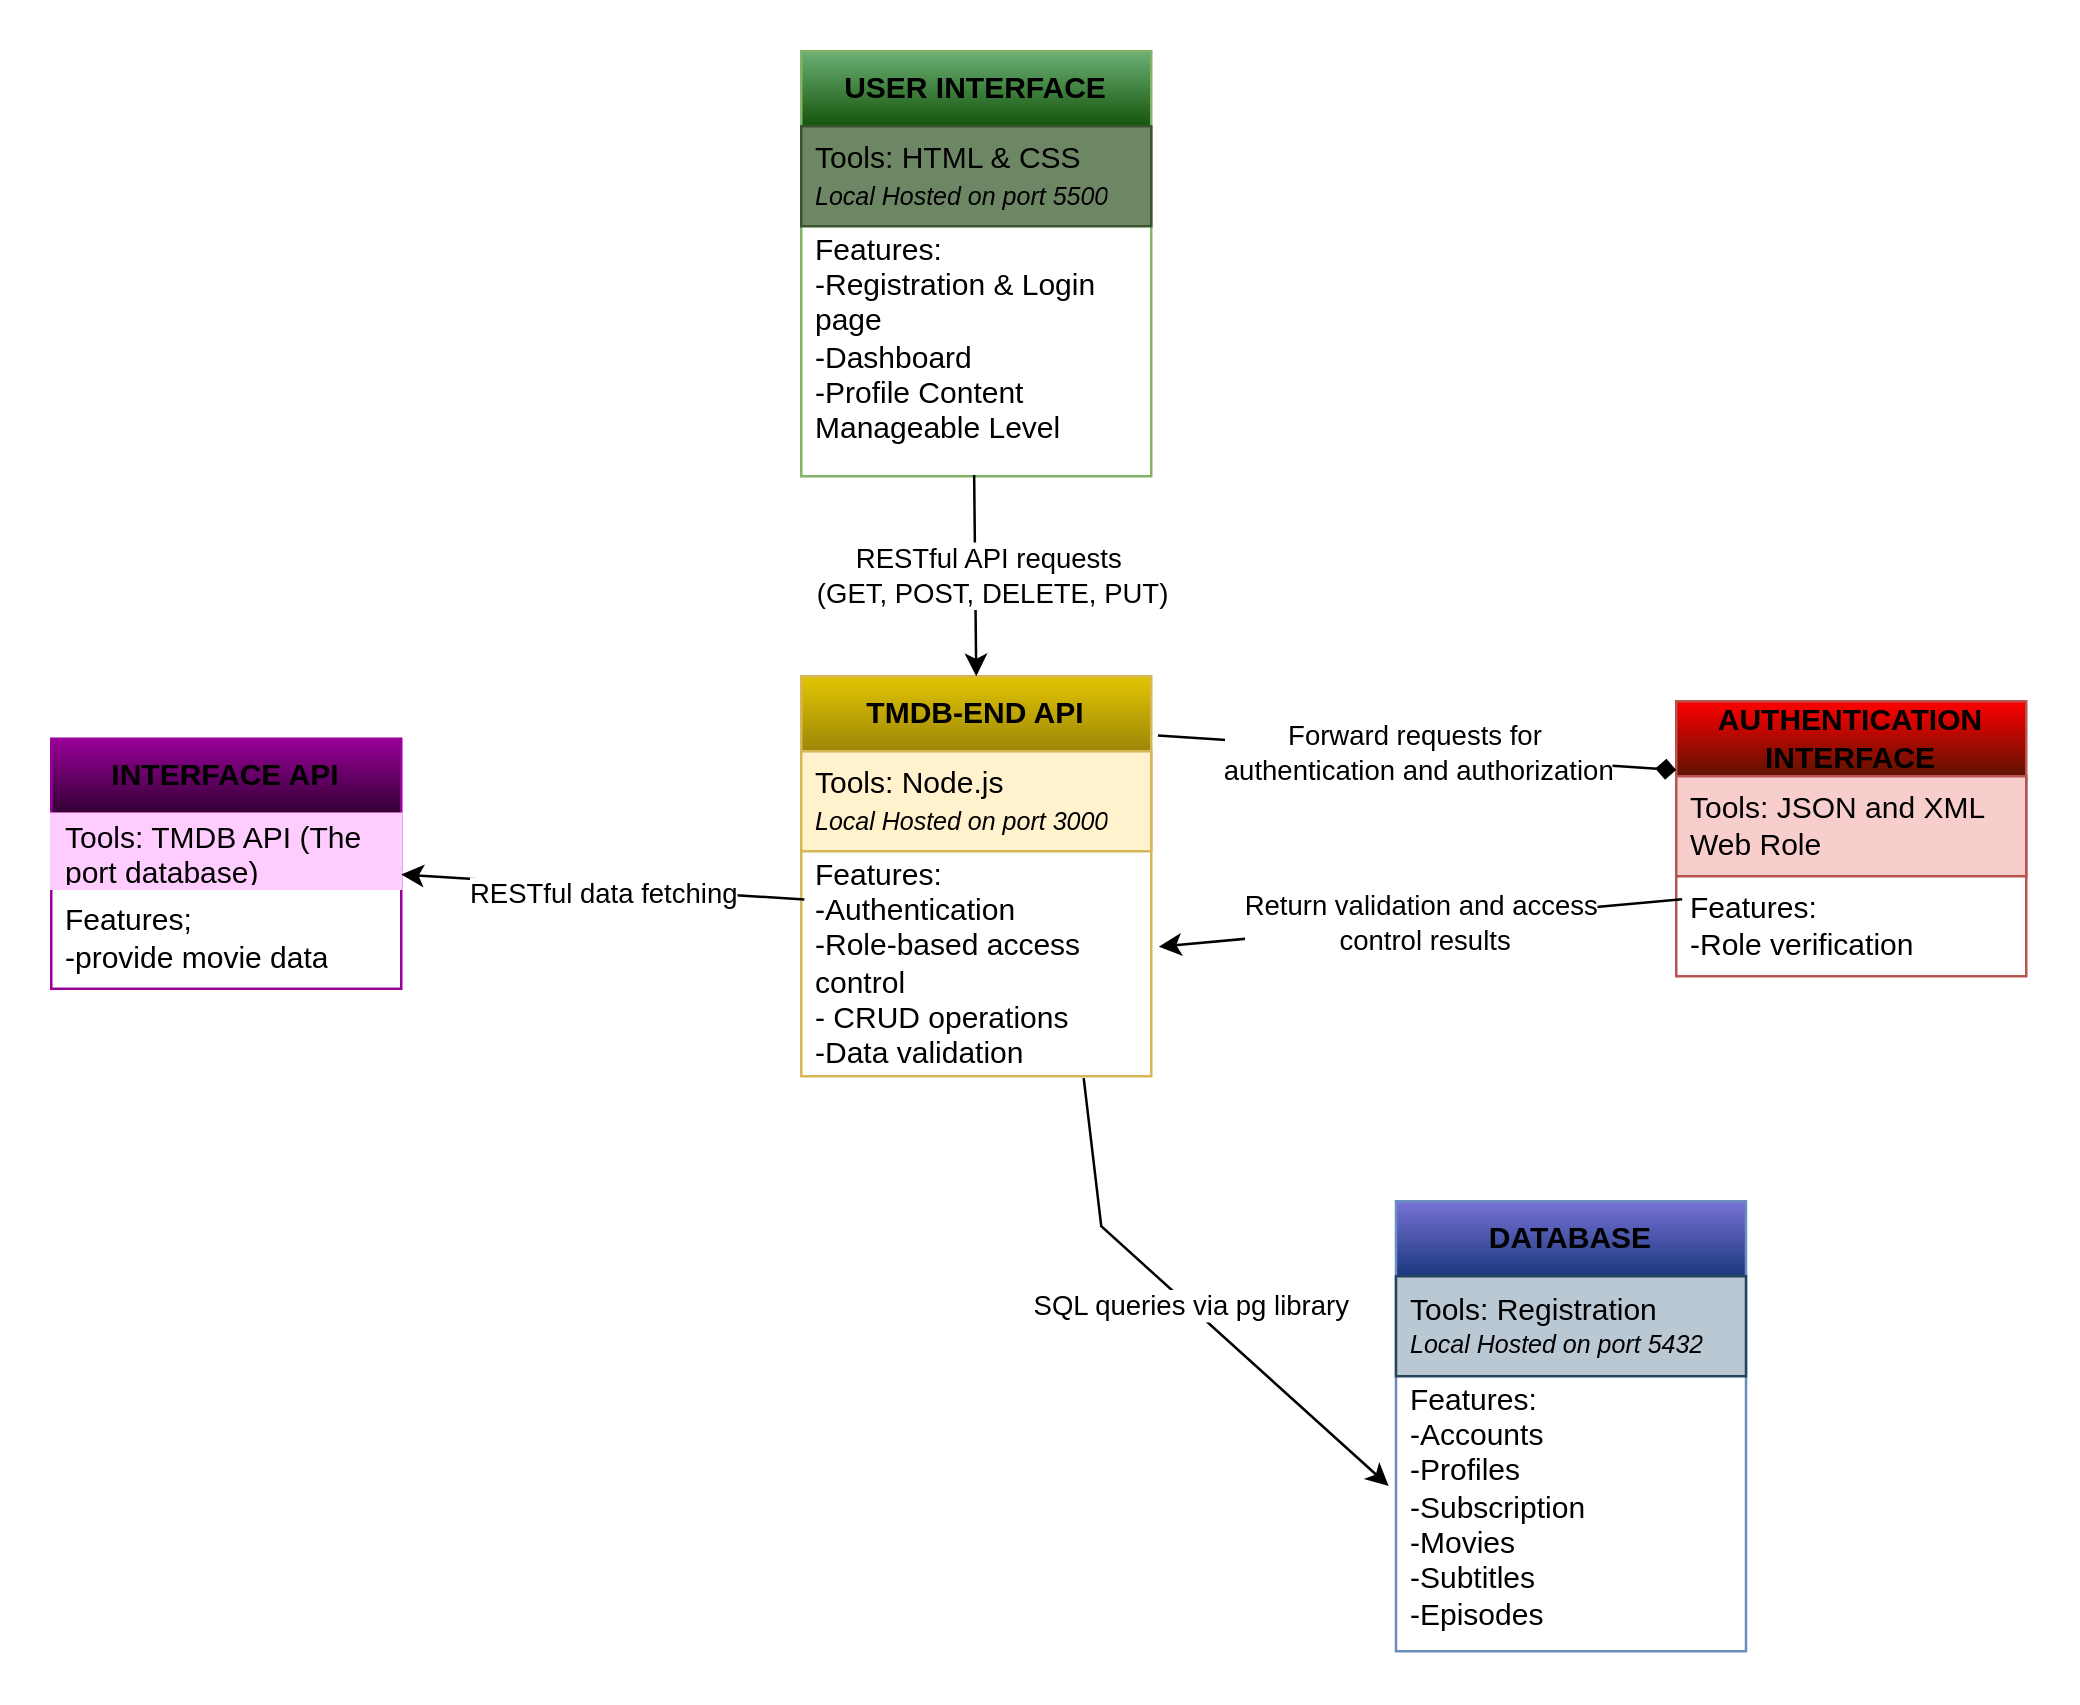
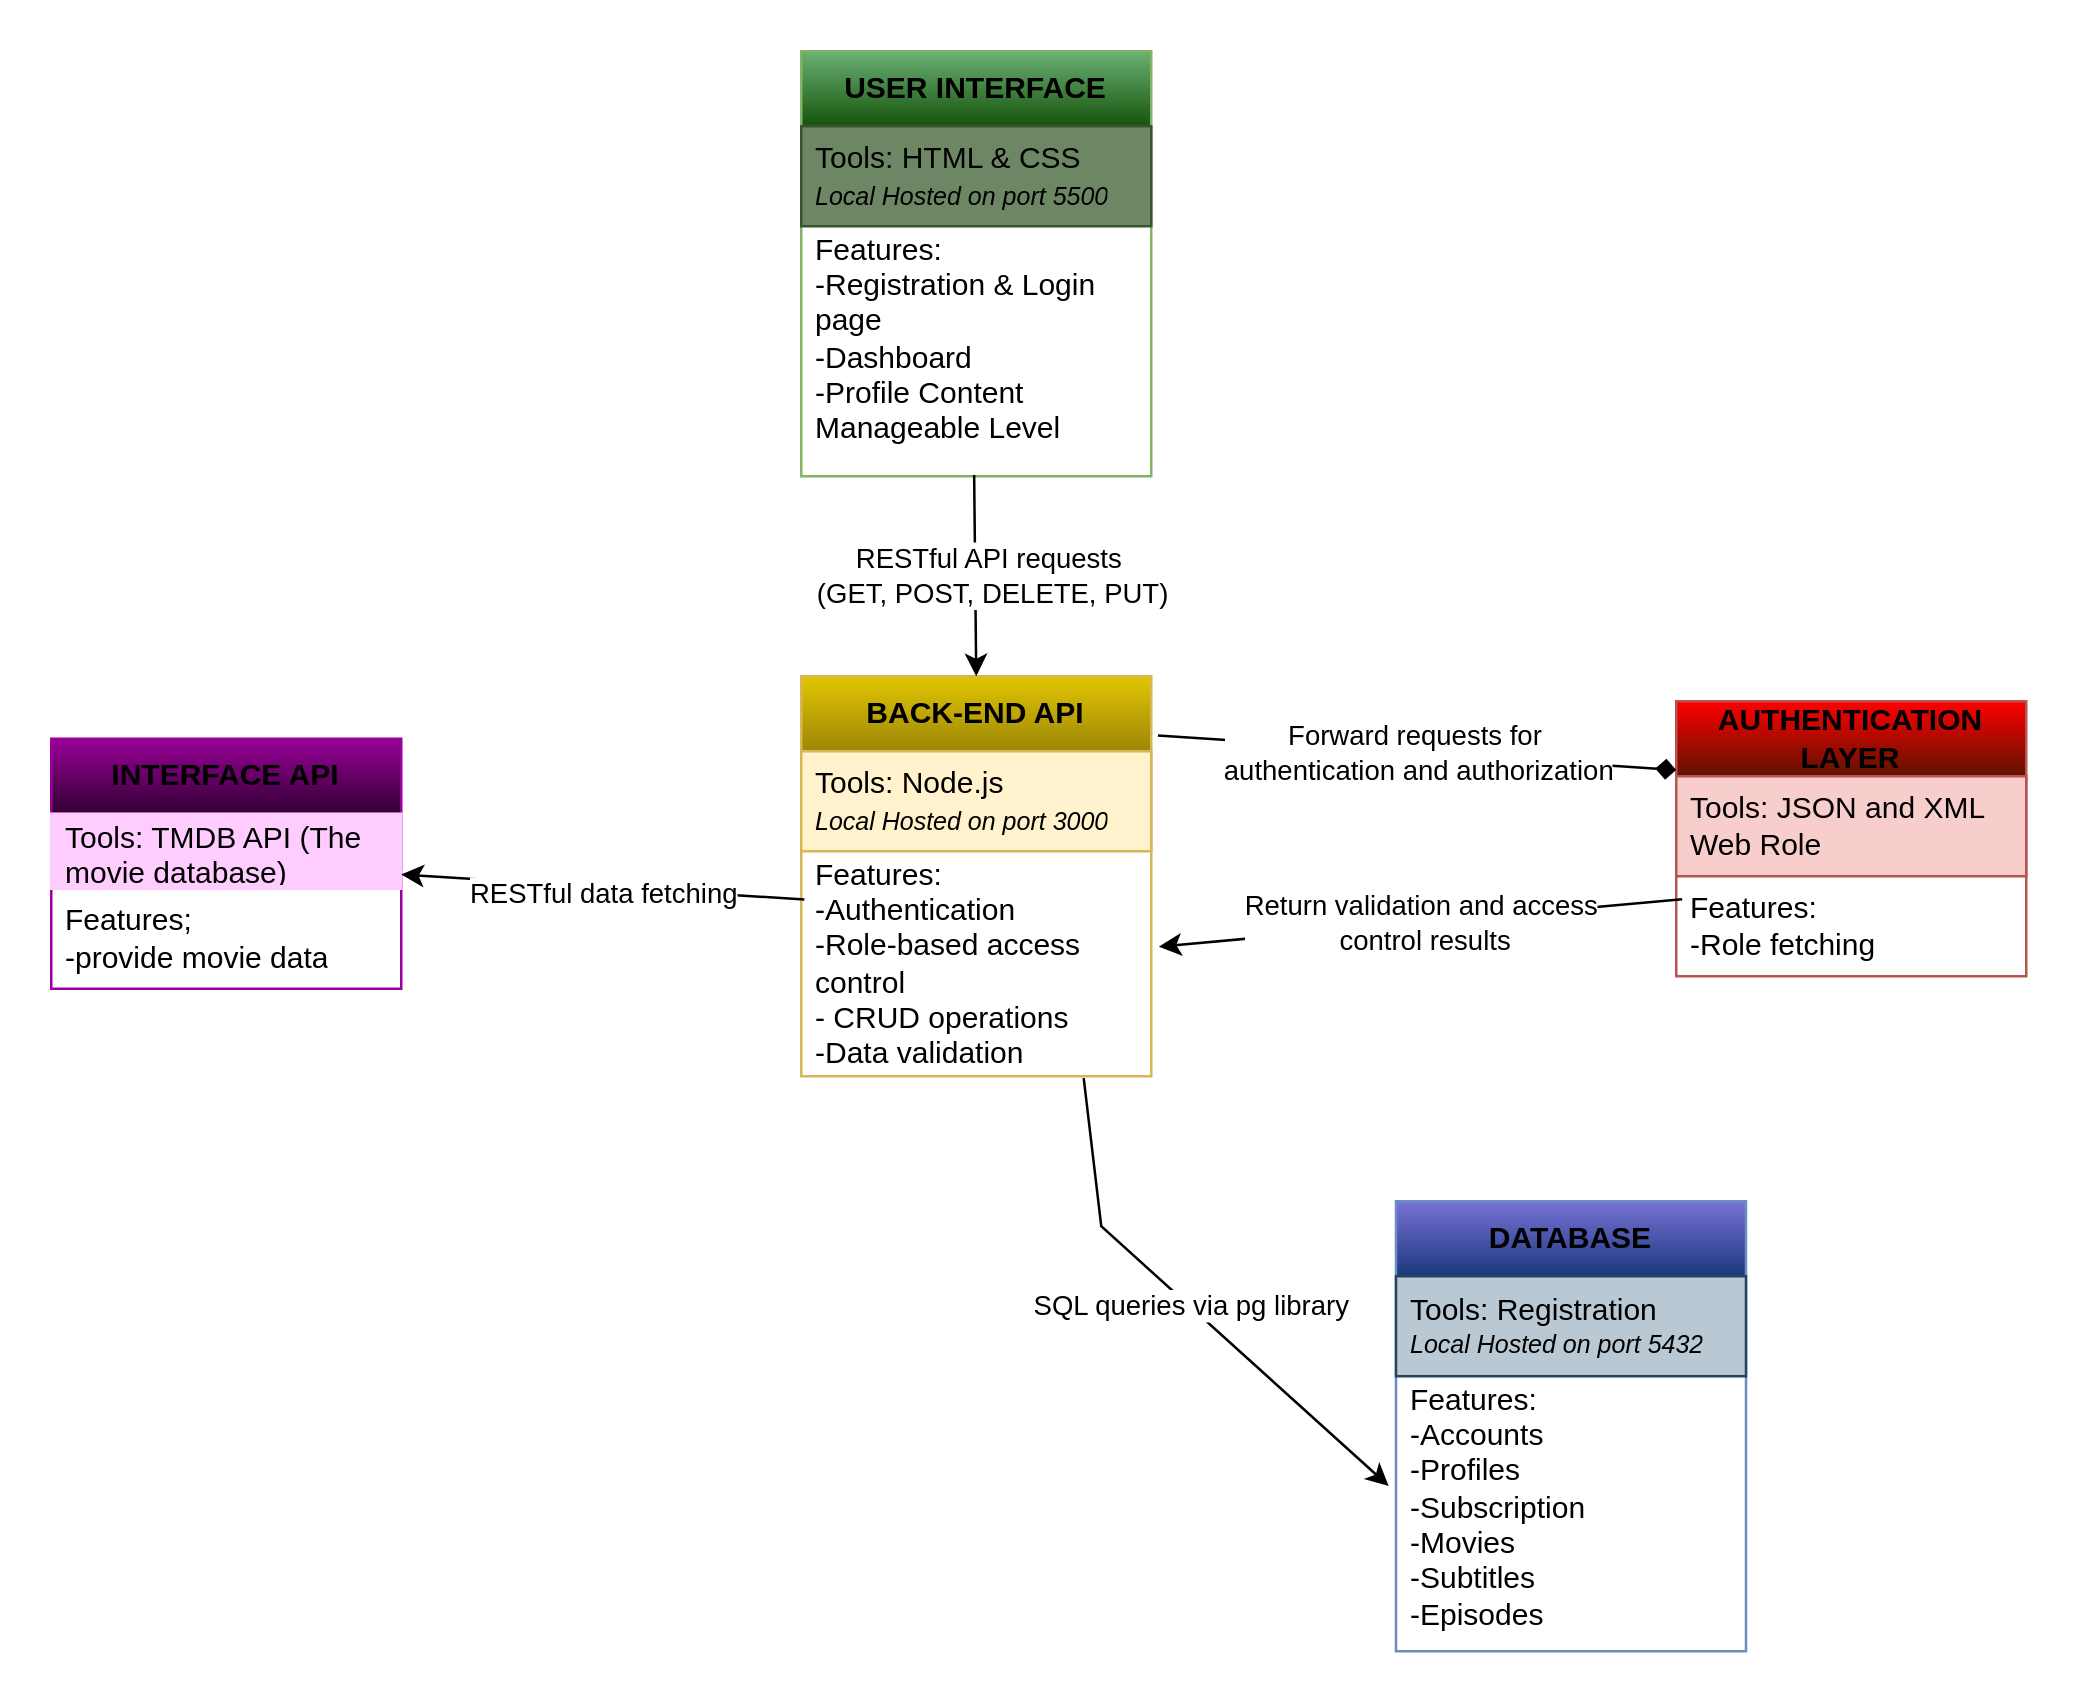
- <mxCell id="5" value="&lt;b&gt;TMDB-END API&lt;/b&gt;" style="swimlane;fontStyle=0;childLayout=stackLayout;horizontal=1;startSize=30;horizontalStack=0;resizeParent=1;resizeParentMax=0;resizeLast=0;collapsible=1;marginBottom=0;whiteSpace=wrap;html=1;fillColor=#E3C503;gradientColor=#9C8708;strokeColor=#d6b656;" parent="1" vertex="1"><mxGeometry x="320" y="270" width="140" height="160" as="geometry" /></mxCell>
+ <mxCell id="5" value="&lt;b&gt;BACK-END API&lt;/b&gt;" style="swimlane;fontStyle=0;childLayout=stackLayout;horizontal=1;startSize=30;horizontalStack=0;resizeParent=1;resizeParentMax=0;resizeLast=0;collapsible=1;marginBottom=0;whiteSpace=wrap;html=1;fillColor=#E3C503;gradientColor=#9C8708;strokeColor=#d6b656;" parent="1" vertex="1"><mxGeometry x="320" y="270" width="140" height="160" as="geometry" /></mxCell>
- <mxCell id="14" value="&lt;b&gt;AUTHENTICATION INTERFACE&lt;/b&gt;" style="swimlane;fontStyle=0;childLayout=stackLayout;horizontal=1;startSize=30;horizontalStack=0;resizeParent=1;resizeParentMax=0;resizeLast=0;collapsible=1;marginBottom=0;whiteSpace=wrap;html=1;fillColor=#FF0000;gradientColor=#5E1300;strokeColor=#b85450;" parent="1" vertex="1"><mxGeometry x="670" y="280" width="140" height="110" as="geometry" /></mxCell>
+ <mxCell id="14" value="&lt;b&gt;AUTHENTICATION LAYER&lt;/b&gt;" style="swimlane;fontStyle=0;childLayout=stackLayout;horizontal=1;startSize=30;horizontalStack=0;resizeParent=1;resizeParentMax=0;resizeLast=0;collapsible=1;marginBottom=0;whiteSpace=wrap;html=1;fillColor=#FF0000;gradientColor=#5E1300;strokeColor=#b85450;" parent="1" vertex="1"><mxGeometry x="670" y="280" width="140" height="110" as="geometry" /></mxCell>
- <mxCell id="12" value="Tools: TMDB API (The port database)" style="text;strokeColor=#FFCCFF;fillColor=#FFCCFF;align=left;verticalAlign=middle;spacingLeft=4;spacingRight=4;overflow=hidden;points=[[0,0.5],[1,0.5]];portConstraint=eastwest;rotatable=0;whiteSpace=wrap;html=1;fontColor=#000000;" parent="11" vertex="1"><mxGeometry y="30" width="140" height="30" as="geometry" /></mxCell>
+ <mxCell id="12" value="Tools: TMDB API (The movie database)" style="text;strokeColor=#FFCCFF;fillColor=#FFCCFF;align=left;verticalAlign=middle;spacingLeft=4;spacingRight=4;overflow=hidden;points=[[0,0.5],[1,0.5]];portConstraint=eastwest;rotatable=0;whiteSpace=wrap;html=1;fontColor=#000000;" parent="11" vertex="1"><mxGeometry y="30" width="140" height="30" as="geometry" /></mxCell>
- <mxCell id="16" value="Features:&lt;div&gt;-Role verification&lt;/div&gt;" style="text;strokeColor=none;fillColor=none;align=left;verticalAlign=middle;spacingLeft=4;spacingRight=4;overflow=hidden;points=[[0,0.5],[1,0.5]];portConstraint=eastwest;rotatable=0;whiteSpace=wrap;html=1;" parent="14" vertex="1"><mxGeometry y="70" width="140" height="40" as="geometry" /></mxCell>
+ <mxCell id="16" value="Features:&lt;div&gt;-Role fetching&lt;/div&gt;" style="text;strokeColor=none;fillColor=none;align=left;verticalAlign=middle;spacingLeft=4;spacingRight=4;overflow=hidden;points=[[0,0.5],[1,0.5]];portConstraint=eastwest;rotatable=0;whiteSpace=wrap;html=1;" parent="14" vertex="1"><mxGeometry y="70" width="140" height="40" as="geometry" /></mxCell>
